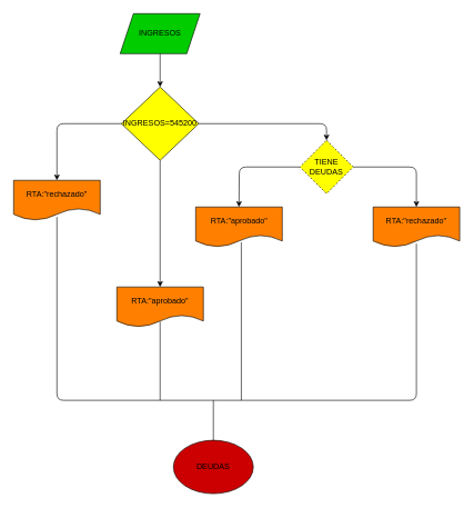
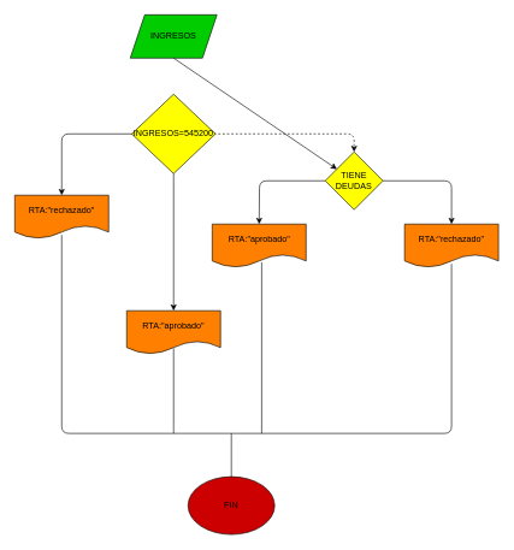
- <mxCell id="2" style="edgeStyle=none;html=1;exitX=0.5;exitY=1;exitDx=0;exitDy=0;entryX=0.5;entryY=0;entryDx=0;entryDy=0;" edge="1" parent="1" source="3" target="7"><mxGeometry relative="1" as="geometry" /></mxCell>
+ <mxCell id="2" style="edgeStyle=none;html=1;exitX=0.5;exitY=1;exitDx=0;exitDy=0;" edge="1" parent="1" source="3" target="10"><mxGeometry relative="1" as="geometry" /></mxCell>
- <mxCell id="4" style="edgeStyle=none;html=1;exitX=0;exitY=0.5;exitDx=0;exitDy=0;entryX=0.5;entryY=0;entryDx=0;entryDy=0;" edge="1" parent="1" source="7" target="10"><mxGeometry relative="1" as="geometry"><Array as="points"><mxPoint x="490" y="185" /></Array></mxGeometry></mxCell>
+ <mxCell id="4" style="edgeStyle=none;html=1;exitX=0;exitY=0.5;exitDx=0;exitDy=0;entryX=0.5;entryY=0;entryDx=0;entryDy=0;dashed=1;" edge="1" parent="1" source="7" target="10"><mxGeometry relative="1" as="geometry"><Array as="points"><mxPoint x="490" y="185" /></Array></mxGeometry></mxCell>
- <mxCell id="10" value="&lt;font color=&quot;#000000&quot;&gt;TIENE DEUDAS&lt;/font&gt;" style="rhombus;whiteSpace=wrap;html=1;fillColor=#FFFF00;dashed=1;" vertex="1" parent="1"><mxGeometry x="450" y="210" width="80" height="80" as="geometry" /></mxCell>
+ <mxCell id="10" value="&lt;font color=&quot;#000000&quot;&gt;TIENE DEUDAS&lt;/font&gt;" style="rhombus;whiteSpace=wrap;html=1;fillColor=#FFFF00;" vertex="1" parent="1"><mxGeometry x="450" y="210" width="80" height="80" as="geometry" /></mxCell>
- <mxCell id="11" value="&lt;font color=&quot;#000000&quot;&gt;DEUDAS&lt;/font&gt;" style="ellipse;whiteSpace=wrap;html=1;fillColor=#CC0000;" vertex="1" parent="1"><mxGeometry x="260" y="660" width="120" height="80" as="geometry" /></mxCell>
+ <mxCell id="11" value="&lt;font color=&quot;#000000&quot;&gt;FIN&lt;/font&gt;" style="ellipse;whiteSpace=wrap;html=1;fillColor=#CC0000;" vertex="1" parent="1"><mxGeometry x="260" y="660" width="120" height="80" as="geometry" /></mxCell>
